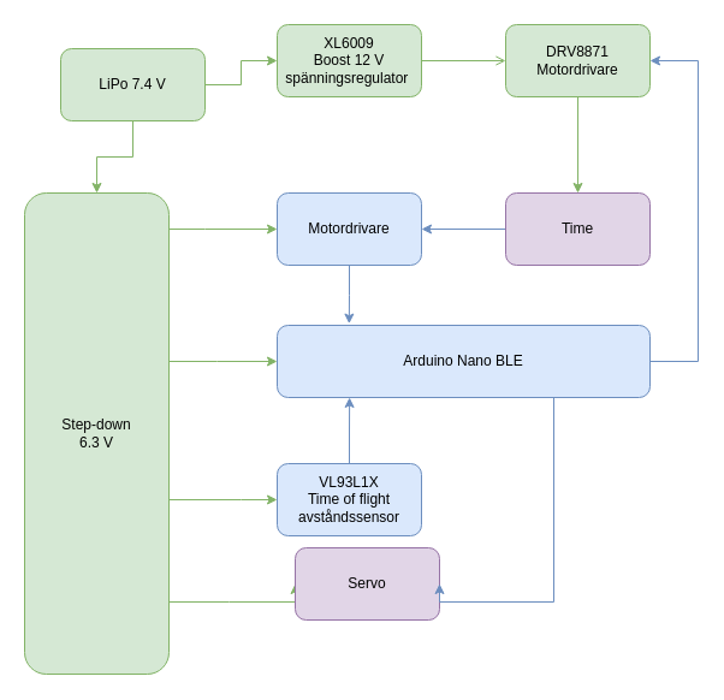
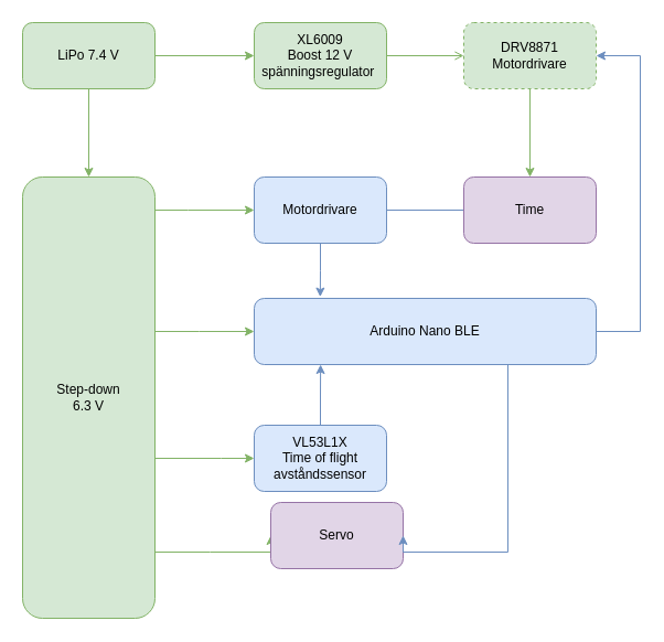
- <mxCell id="15" value="DRV8871&lt;br&gt;Motordrivare" style="whiteSpace=wrap;html=1;fillColor=#d5e8d4;strokeColor=#82b366;rounded=1;" vertex="1" parent="1"><mxGeometry x="420" y="20" width="120" height="60" as="geometry" /></mxCell>
+ <mxCell id="15" value="DRV8871&lt;br&gt;Motordrivare" style="whiteSpace=wrap;html=1;fillColor=#d5e8d4;strokeColor=#82b366;rounded=1;dashed=1;" vertex="1" parent="1"><mxGeometry x="420" y="20" width="120" height="60" as="geometry" /></mxCell>
- <mxCell id="4" value="LiPo 7.4 V" style="rounded=1;whiteSpace=wrap;html=1;fillColor=#d5e8d4;strokeColor=#82b366;" vertex="1" parent="1"><mxGeometry x="50" y="40" width="120" height="60" as="geometry" /></mxCell>
+ <mxCell id="4" value="LiPo 7.4 V" style="rounded=1;whiteSpace=wrap;html=1;fillColor=#d5e8d4;strokeColor=#82b366;" vertex="1" parent="1"><mxGeometry x="20" y="20" width="120" height="60" as="geometry" /></mxCell>
- <mxCell id="16" style="edgeStyle=orthogonalEdgeStyle;rounded=0;orthogonalLoop=1;jettySize=auto;html=1;entryX=1;entryY=0.5;entryDx=0;entryDy=0;fillColor=#dae8fc;strokeColor=#6c8ebf;" edge="1" parent="1" source="17" target="23"><mxGeometry relative="1" as="geometry" /></mxCell>
+ <mxCell id="16" style="edgeStyle=orthogonalEdgeStyle;rounded=0;orthogonalLoop=1;jettySize=auto;html=1;entryX=1;entryY=0.5;entryDx=0;entryDy=0;fillColor=#dae8fc;strokeColor=#6c8ebf;endArrow=none;" edge="1" parent="1" source="17" target="23"><mxGeometry relative="1" as="geometry" /></mxCell>
- <mxCell id="13" value="VL93L1X&lt;br&gt;Time of flight avståndssensor" style="rounded=1;whiteSpace=wrap;html=1;fillColor=#dae8fc;strokeColor=#6c8ebf;" vertex="1" parent="1"><mxGeometry x="230" y="385" width="120" height="60" as="geometry" /></mxCell>
+ <mxCell id="13" value="VL53L1X&lt;br&gt;Time of flight avståndssensor" style="rounded=1;whiteSpace=wrap;html=1;fillColor=#dae8fc;strokeColor=#6c8ebf;" vertex="1" parent="1"><mxGeometry x="230" y="385" width="120" height="60" as="geometry" /></mxCell>
